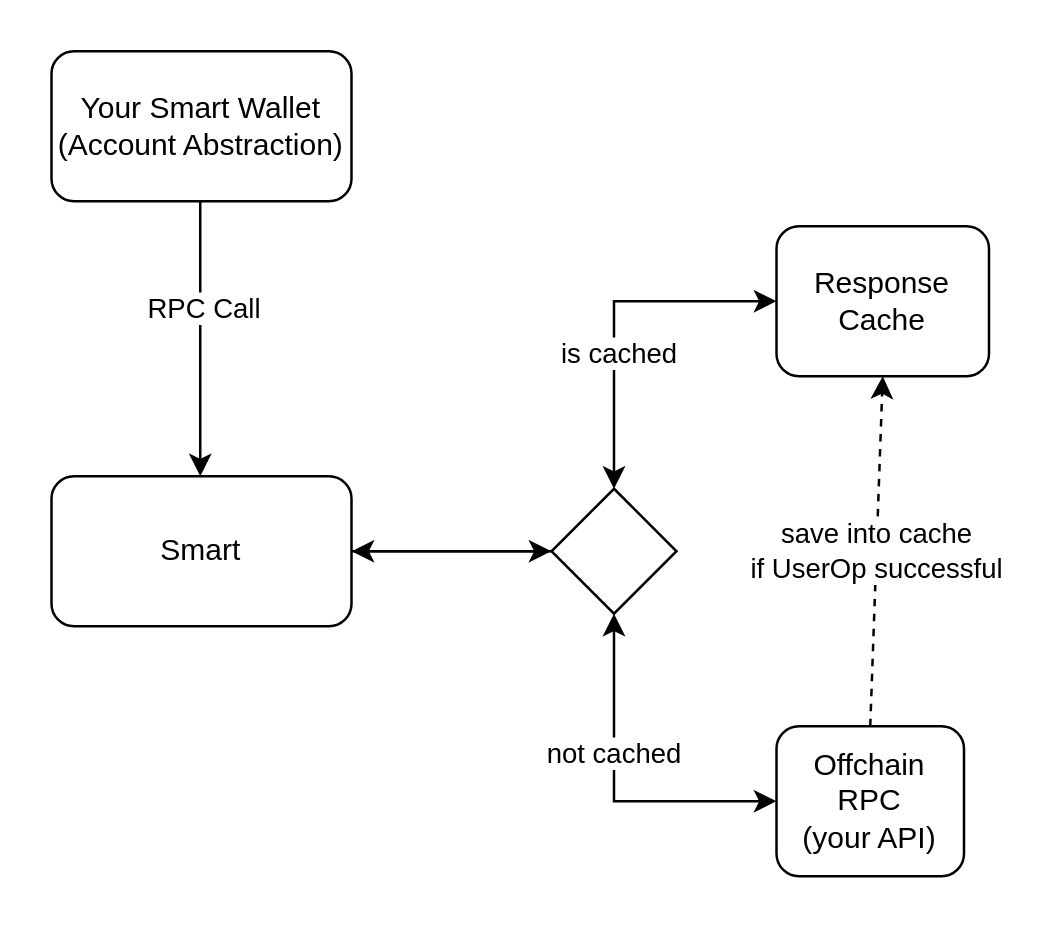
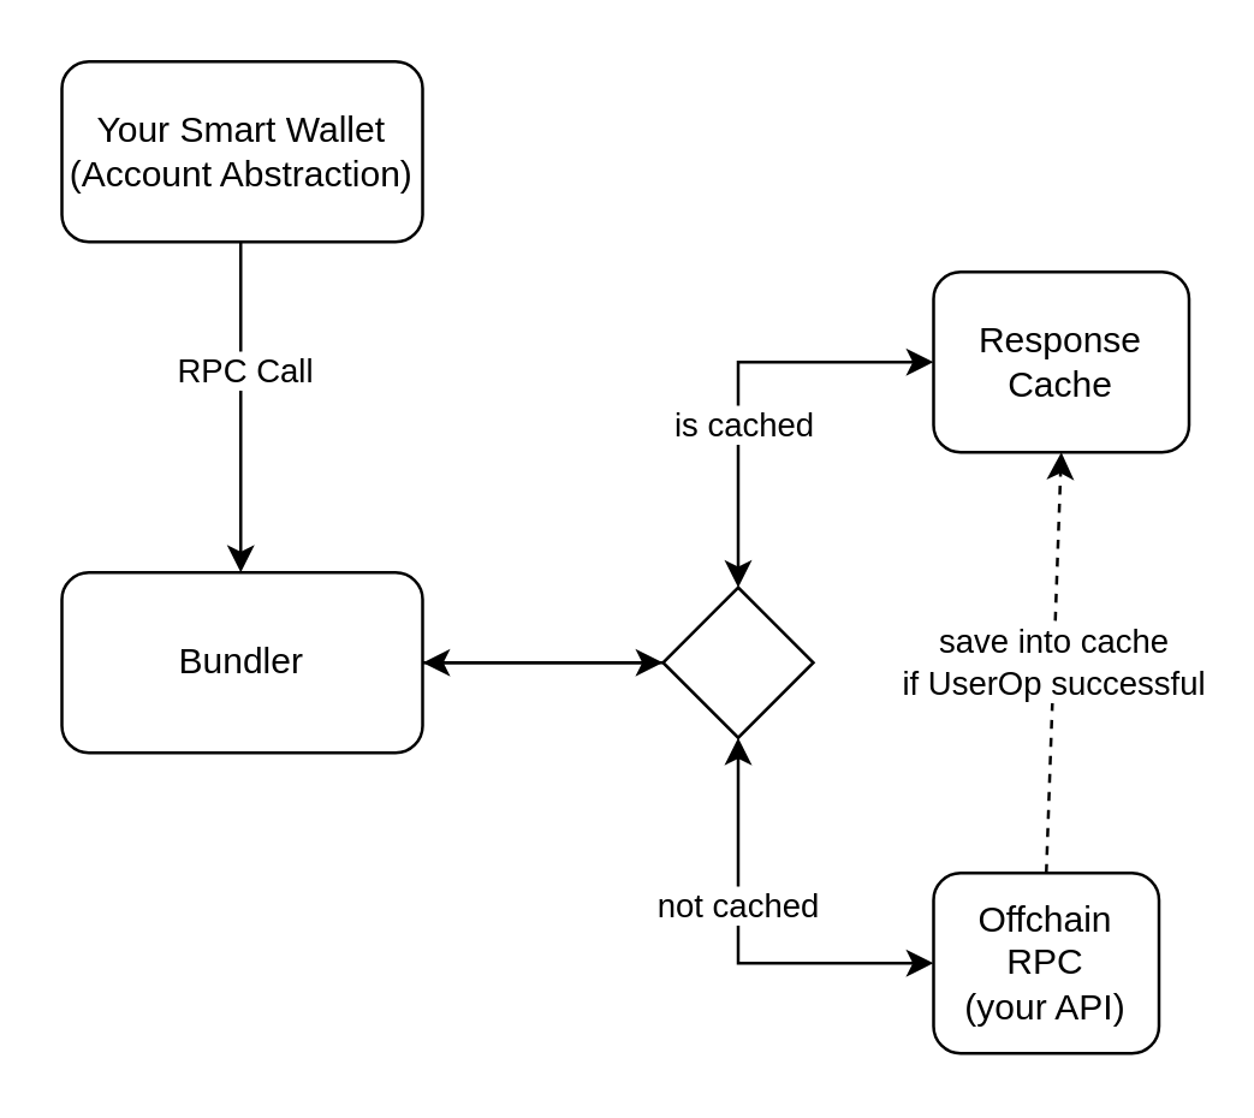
- <mxCell id="2" value="Smart" style="rounded=1;whiteSpace=wrap;html=1;" vertex="1" parent="1"><mxGeometry x="20" y="190" width="120" height="60" as="geometry" /></mxCell>
+ <mxCell id="2" value="Bundler" style="rounded=1;whiteSpace=wrap;html=1;" vertex="1" parent="1"><mxGeometry x="20" y="190" width="120" height="60" as="geometry" /></mxCell>
